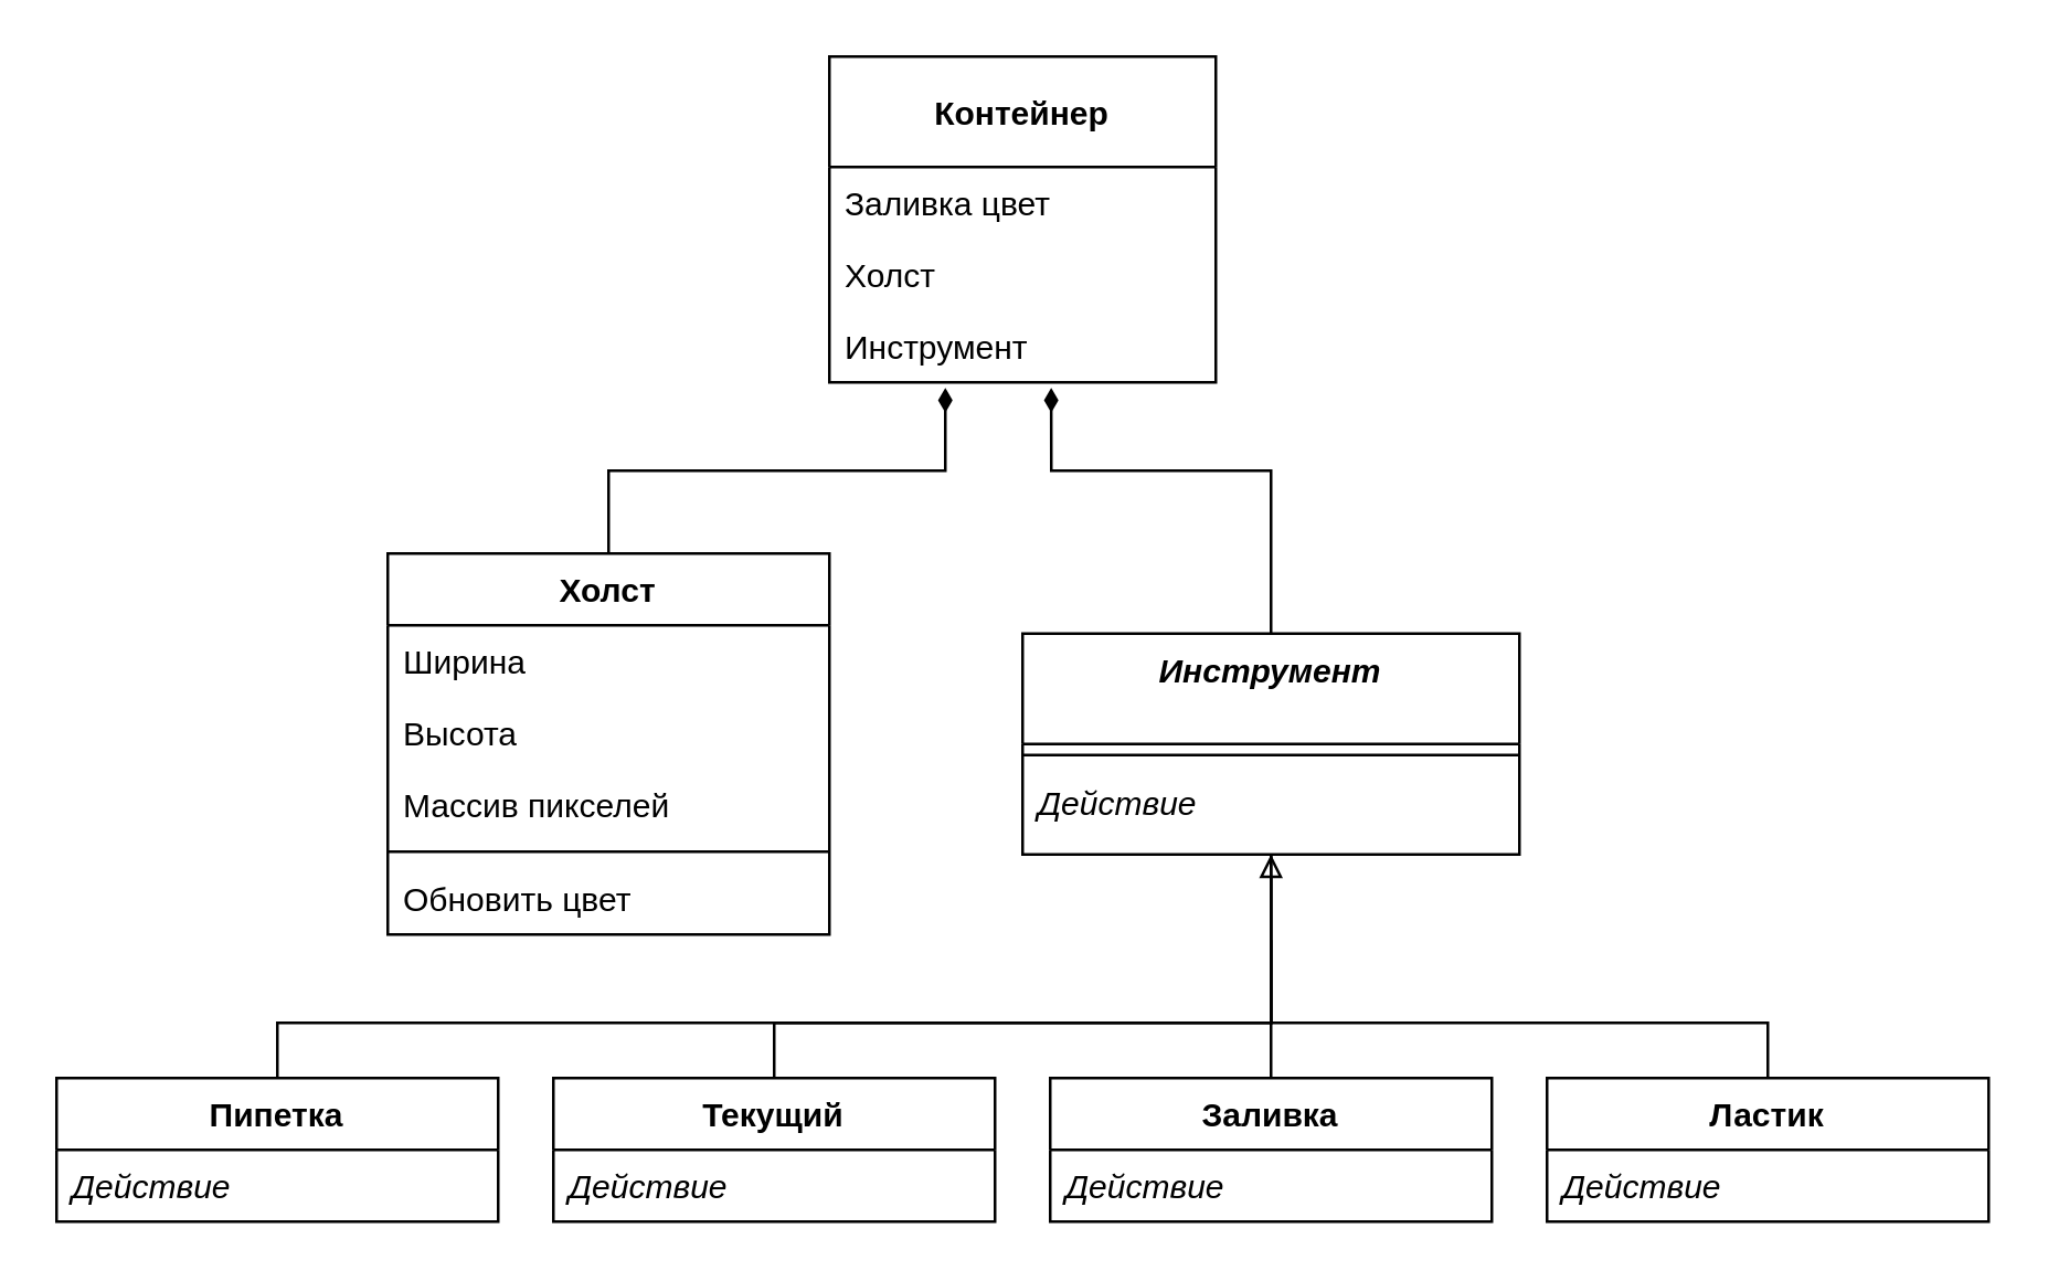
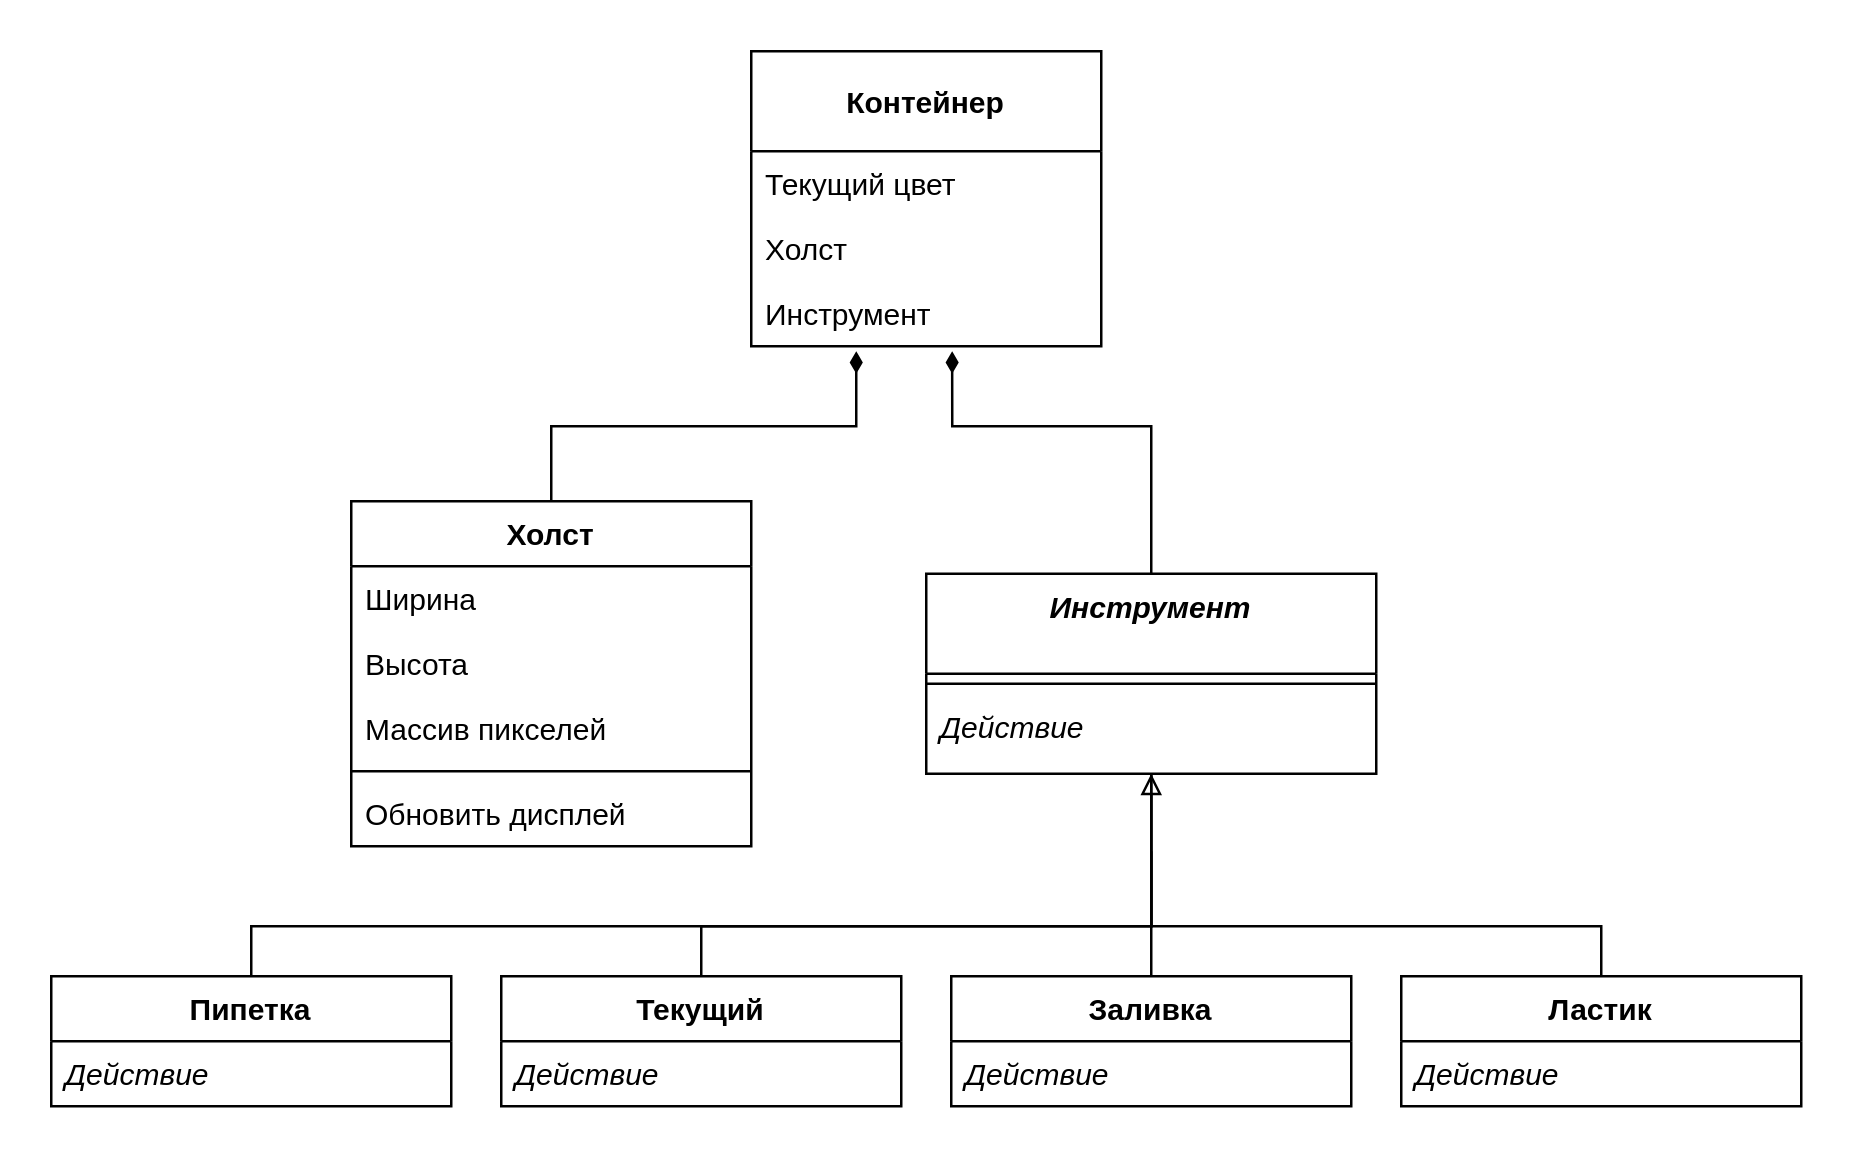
- <mxCell id="26" value="Заливка цвет" style="text;strokeColor=none;fillColor=none;align=left;verticalAlign=top;spacingLeft=4;spacingRight=4;overflow=hidden;rotatable=0;points=[[0,0.5],[1,0.5]];portConstraint=eastwest;" parent="25" vertex="1"><mxGeometry y="40" width="140" height="26" as="geometry" /></mxCell>
+ <mxCell id="26" value="Текущий цвет" style="text;strokeColor=none;fillColor=none;align=left;verticalAlign=top;spacingLeft=4;spacingRight=4;overflow=hidden;rotatable=0;points=[[0,0.5],[1,0.5]];portConstraint=eastwest;" parent="25" vertex="1"><mxGeometry y="40" width="140" height="26" as="geometry" /></mxCell>
- <mxCell id="8" value="Обновить цвет" style="text;align=left;verticalAlign=top;spacingLeft=4;spacingRight=4;overflow=hidden;rotatable=0;points=[[0,0.5],[1,0.5]];portConstraint=eastwest;" parent="3" vertex="1"><mxGeometry y="112" width="160" height="26" as="geometry" /></mxCell>
+ <mxCell id="8" value="Обновить дисплей" style="text;align=left;verticalAlign=top;spacingLeft=4;spacingRight=4;overflow=hidden;rotatable=0;points=[[0,0.5],[1,0.5]];portConstraint=eastwest;" parent="3" vertex="1"><mxGeometry y="112" width="160" height="26" as="geometry" /></mxCell>
